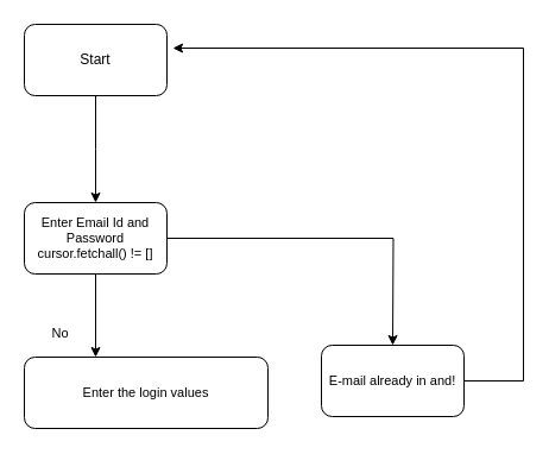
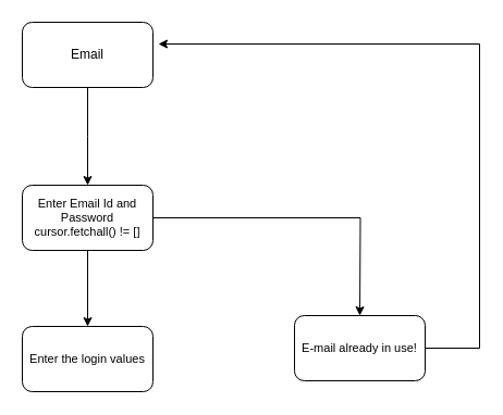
- <mxCell id="3" value="Start" style="rounded=1;whiteSpace=wrap;html=1;" vertex="1" parent="1"><mxGeometry x="20" y="20" width="120" height="60" as="geometry" /></mxCell>
+ <mxCell id="3" value="Email" style="rounded=1;whiteSpace=wrap;html=1;" vertex="1" parent="1"><mxGeometry x="20" y="20" width="120" height="60" as="geometry" /></mxCell>
- <mxCell id="8" value="No" style="text;html=1;align=center;verticalAlign=middle;resizable=0;points=[];autosize=1;strokeColor=none;fillColor=none;fontSize=11;" vertex="1" parent="1"><mxGeometry x="35" y="270" width="30" height="20" as="geometry" /></mxCell>
- <mxCell id="9" value="E-mail already in and!" style="rounded=1;whiteSpace=wrap;html=1;fontSize=11;" vertex="1" parent="1"><mxGeometry x="270" y="290" width="120" height="60" as="geometry" /></mxCell>
+ <mxCell id="9" value="E-mail already in use!" style="rounded=1;whiteSpace=wrap;html=1;fontSize=11;" vertex="1" parent="1"><mxGeometry x="270" y="290" width="120" height="60" as="geometry" /></mxCell>
- <mxCell id="7" value="Enter the login values" style="rounded=1;whiteSpace=wrap;html=1;fontSize=11;" vertex="1" parent="1"><mxGeometry x="20" y="300" width="205" height="60" as="geometry" /></mxCell>
+ <mxCell id="7" value="Enter the login values" style="rounded=1;whiteSpace=wrap;html=1;fontSize=11;" vertex="1" parent="1"><mxGeometry x="20" y="300" width="120" height="60" as="geometry" /></mxCell>
